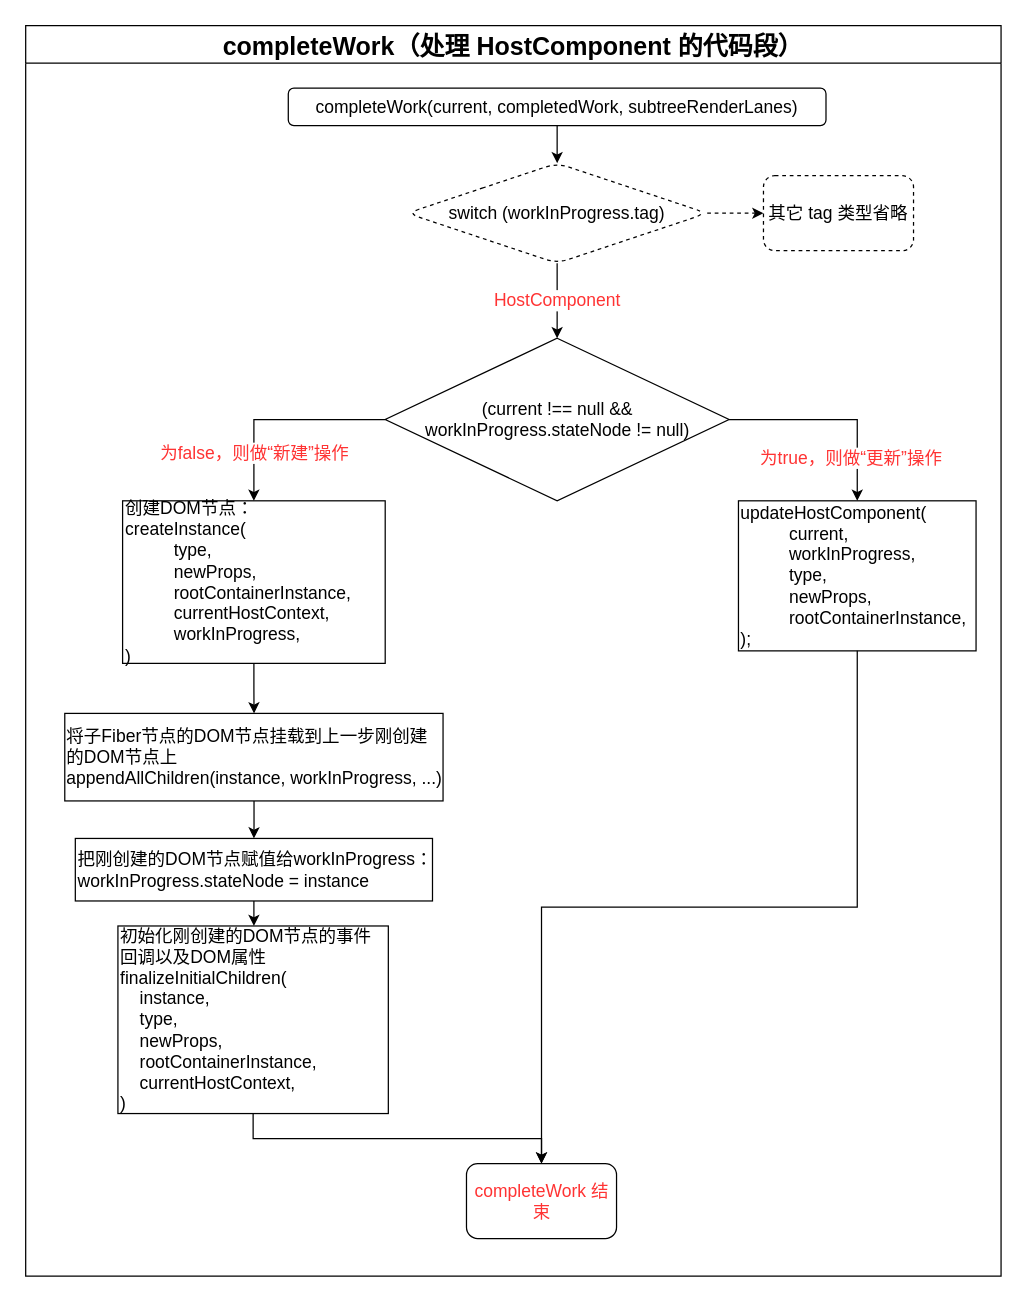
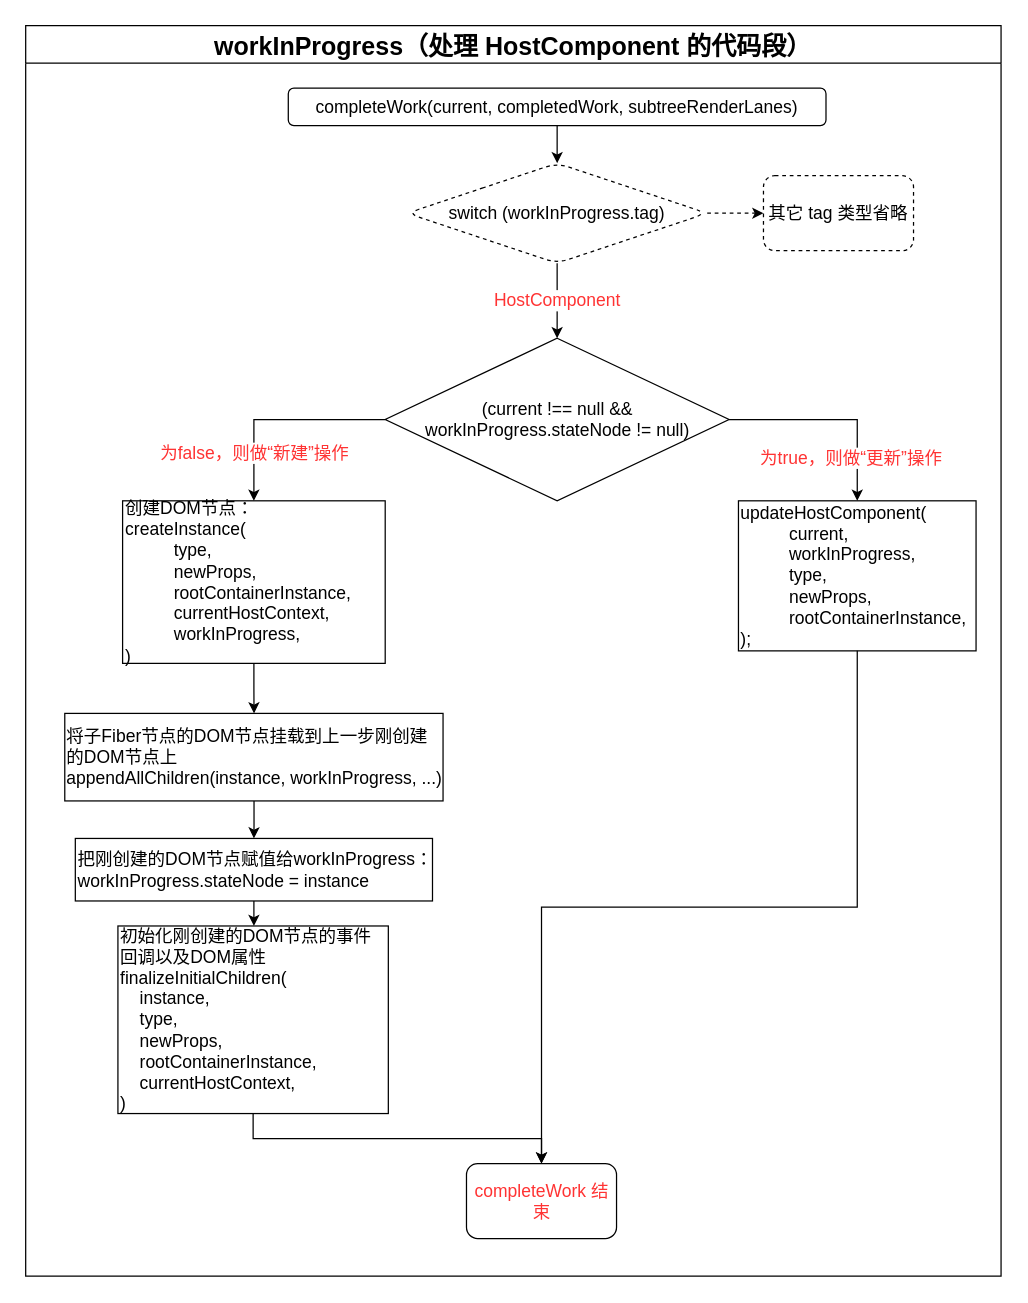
- <mxCell id="2" value="completeWork（处理 HostComponent 的代码段）" style="swimlane;fontSize=20;startSize=30;align=center;" vertex="1" parent="1"><mxGeometry x="20" y="20" width="780" height="1000" as="geometry" /></mxCell>
+ <mxCell id="2" value="workInProgress（处理 HostComponent 的代码段）" style="swimlane;fontSize=20;startSize=30;align=center;" vertex="1" parent="1"><mxGeometry x="20" y="20" width="780" height="1000" as="geometry" /></mxCell>
